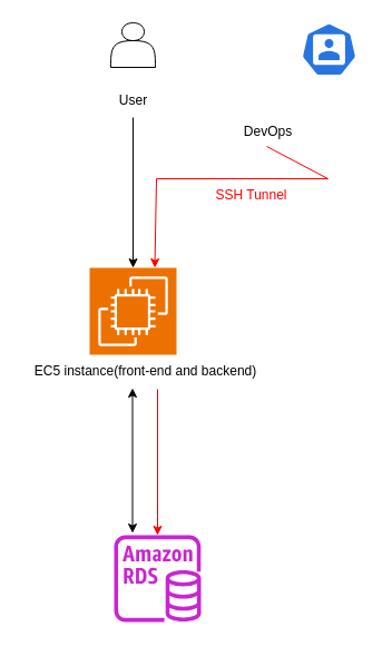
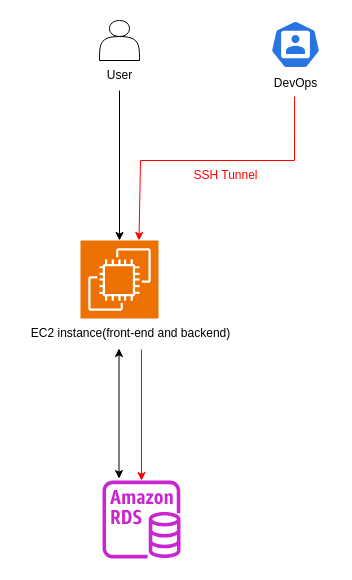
- <mxCell id="7" value="User" style="text;html=1;align=center;verticalAlign=middle;resizable=0;points=[];autosize=1;strokeColor=none;fillColor=none;" vertex="1" parent="1"><mxGeometry x="94" y="75" width="50" height="30" as="geometry" /></mxCell>
+ <mxCell id="7" value="User" style="text;html=1;align=center;verticalAlign=middle;resizable=0;points=[];autosize=1;strokeColor=none;fillColor=none;" vertex="1" parent="1"><mxGeometry x="94" y="60" width="50" height="30" as="geometry" /></mxCell>
- <mxCell id="10" value="DevOps" style="text;html=1;align=center;verticalAlign=middle;resizable=0;points=[];autosize=1;strokeColor=none;fillColor=none;" vertex="1" parent="1"><mxGeometry x="205" y="103" width="70" height="30" as="geometry" /></mxCell>
+ <mxCell id="10" value="DevOps" style="text;html=1;align=center;verticalAlign=middle;resizable=0;points=[];autosize=1;strokeColor=none;fillColor=none;" vertex="1" parent="1"><mxGeometry x="260" y="68" width="70" height="30" as="geometry" /></mxCell>
- <mxCell id="3" value="EC5 instance(front-end and backend)" style="text;html=1;align=center;verticalAlign=middle;resizable=0;points=[];autosize=1;strokeColor=none;fillColor=none;" vertex="1" parent="1"><mxGeometry x="20" y="318" width="220" height="30" as="geometry" /></mxCell>
+ <mxCell id="3" value="EC2 instance(front-end and backend)" style="text;html=1;align=center;verticalAlign=middle;resizable=0;points=[];autosize=1;strokeColor=none;fillColor=none;" vertex="1" parent="1"><mxGeometry x="20" y="318" width="220" height="30" as="geometry" /></mxCell>
